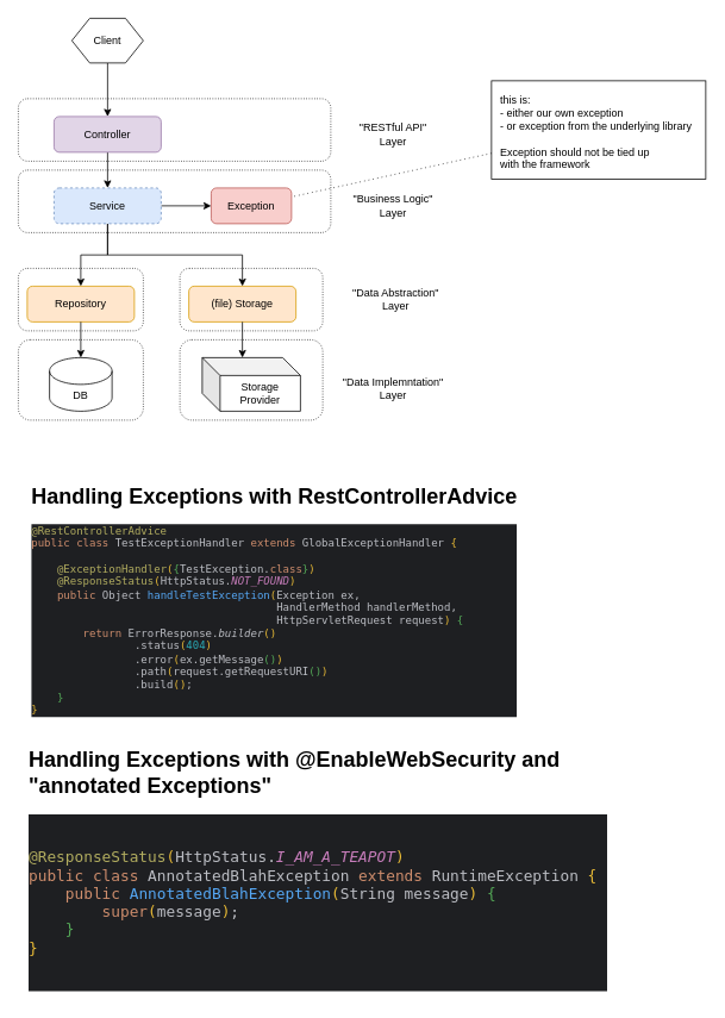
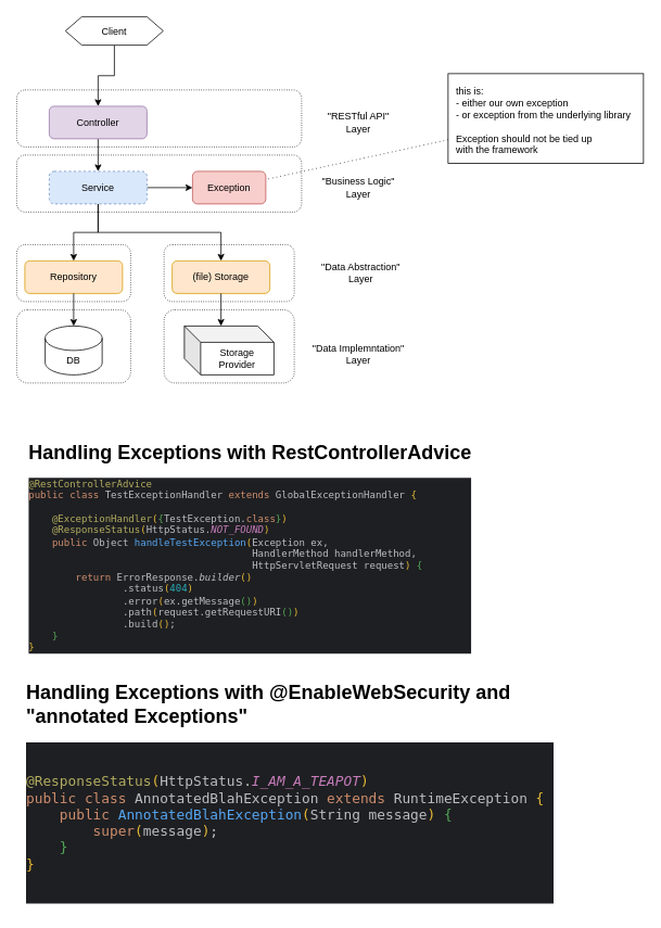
- <mxCell id="29" value="Client" style="shape=hexagon;perimeter=hexagonPerimeter2;whiteSpace=wrap;html=1;fixedSize=1;" parent="1" vertex="1"><mxGeometry x="80" y="20" width="80" height="50" as="geometry" /></mxCell>
+ <mxCell id="29" value="Client" style="shape=hexagon;perimeter=hexagonPerimeter2;whiteSpace=wrap;html=1;fixedSize=1;" parent="1" vertex="1"><mxGeometry x="80" y="20" width="120" height="35" as="geometry" /></mxCell>
